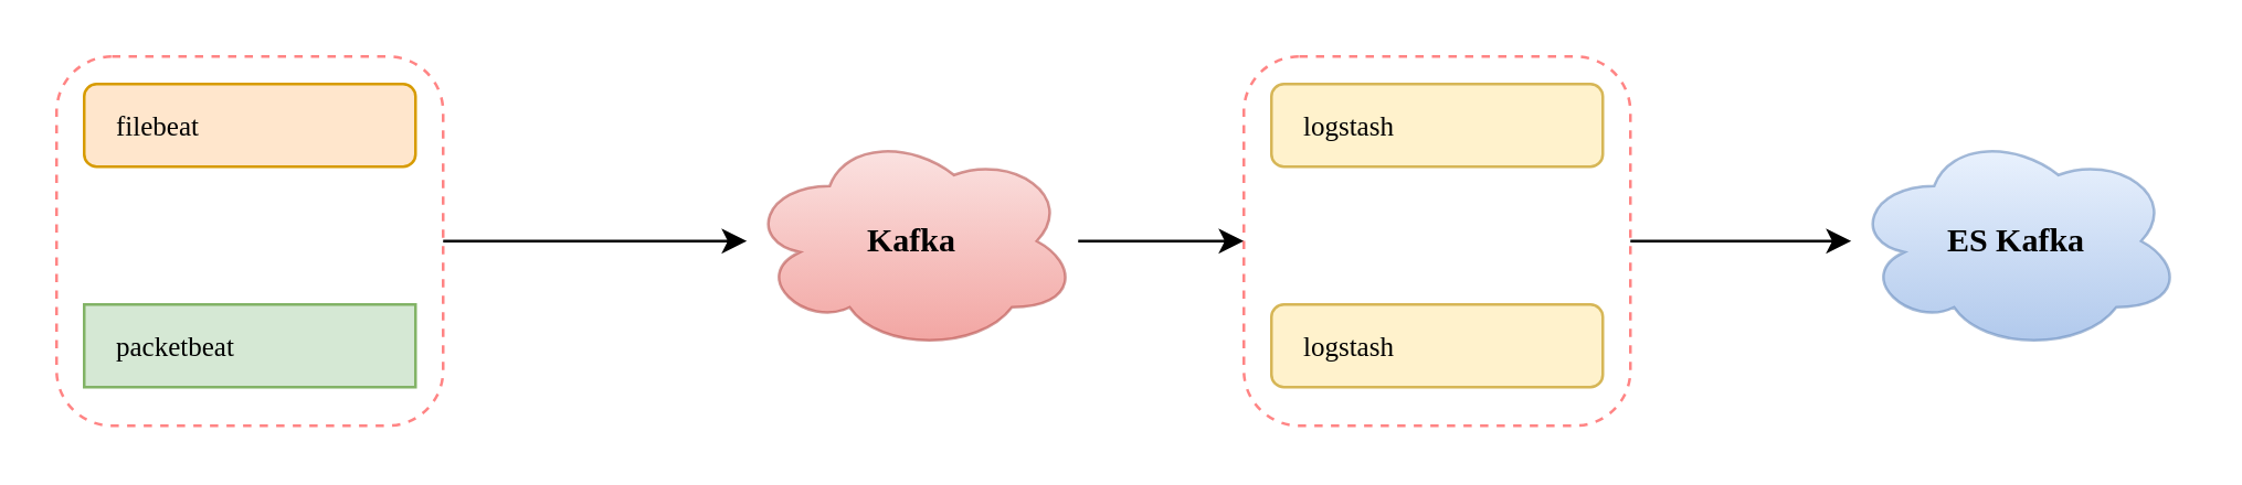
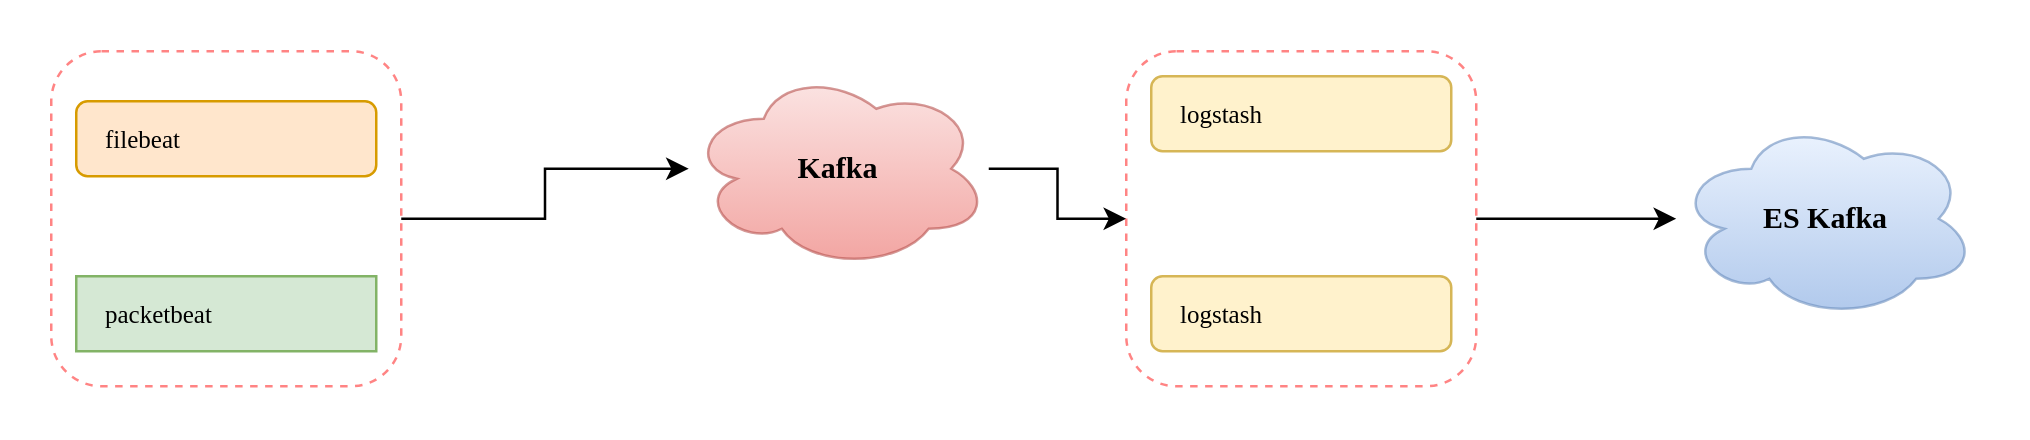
- <mxCell id="6" value="filebeat" style="rounded=1;whiteSpace=wrap;html=1;strokeColor=#d79b00;strokeWidth=1;fillColor=#ffe6cc;fontFamily=Verdana;fontSize=10;align=left;spacingLeft=10;" vertex="1" parent="4"><mxGeometry x="10" y="10" width="120" height="30" as="geometry" /></mxCell>
+ <mxCell id="6" value="filebeat" style="rounded=1;whiteSpace=wrap;html=1;strokeColor=#d79b00;strokeWidth=1;fillColor=#ffe6cc;fontFamily=Verdana;fontSize=10;align=left;spacingLeft=10;" vertex="1" parent="4"><mxGeometry x="10" y="20" width="120" height="30" as="geometry" /></mxCell>
- <mxCell id="3" value="&lt;div style=&quot;text-align: center; font-size: 12px;&quot;&gt;&lt;span style=&quot;font-size: 12px;&quot;&gt;Kafka&lt;/span&gt;&lt;/div&gt;" style="ellipse;shape=cloud;whiteSpace=wrap;html=1;rounded=0;strokeColor=#b85450;strokeWidth=1;fillColor=#f8cecc;gradientColor=#ea6b66;fontFamily=Verdana;fontSize=12;opacity=60;align=center;fontStyle=1" vertex="1" parent="1"><mxGeometry x="270" y="47" width="120" height="80" as="geometry" /></mxCell>
+ <mxCell id="3" value="&lt;div style=&quot;text-align: center; font-size: 12px;&quot;&gt;&lt;span style=&quot;font-size: 12px;&quot;&gt;Kafka&lt;/span&gt;&lt;/div&gt;" style="ellipse;shape=cloud;whiteSpace=wrap;html=1;rounded=0;strokeColor=#b85450;strokeWidth=1;fillColor=#f8cecc;gradientColor=#ea6b66;fontFamily=Verdana;fontSize=12;opacity=60;align=center;fontStyle=1" vertex="1" parent="1"><mxGeometry x="275" y="27" width="120" height="80" as="geometry" /></mxCell>
